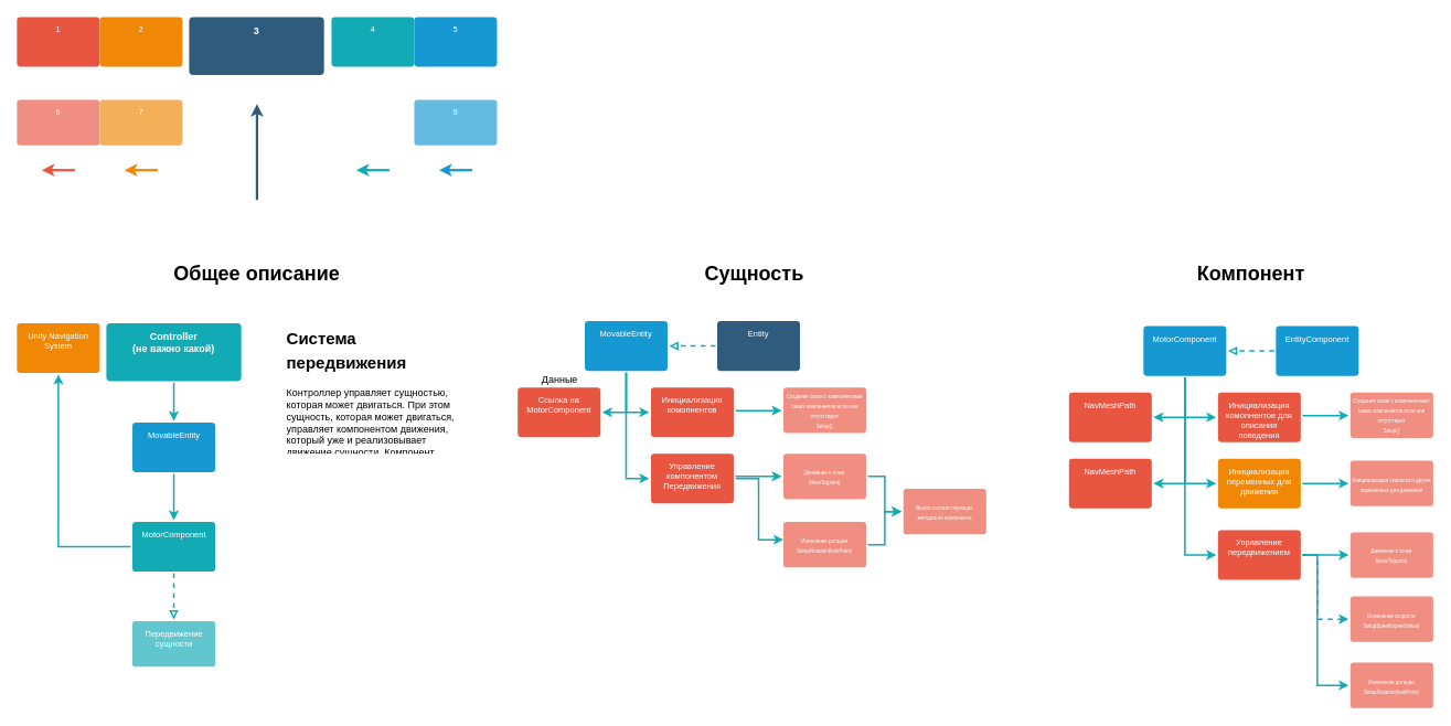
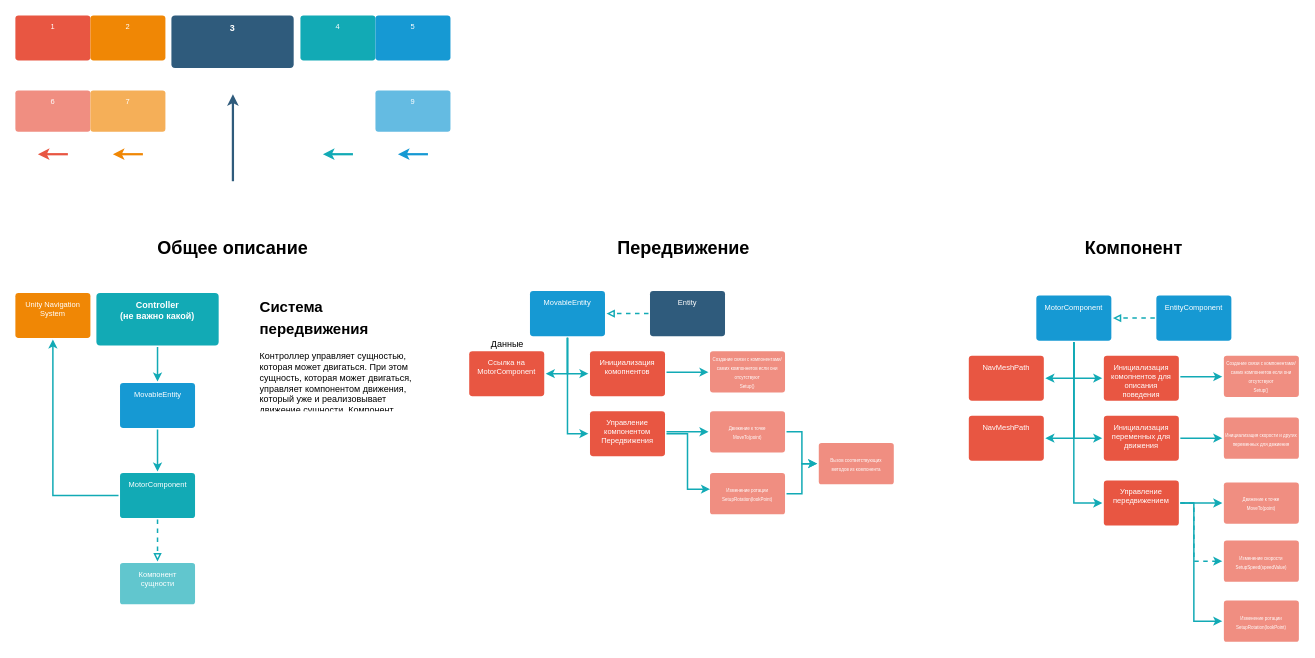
- <mxCell id="41" value="&lt;h1&gt;Сущность&lt;/h1&gt;" style="text;html=1;strokeColor=none;fillColor=none;spacing=5;spacingTop=-20;whiteSpace=wrap;overflow=hidden;rounded=0;align=center;" parent="1" vertex="1"><mxGeometry x="751" y="310" width="320" height="70" as="geometry" /></mxCell>
+ <mxCell id="41" value="&lt;h1&gt;Передвижение&lt;/h1&gt;" style="text;html=1;strokeColor=none;fillColor=none;spacing=5;spacingTop=-20;whiteSpace=wrap;overflow=hidden;rounded=0;align=center;" parent="1" vertex="1"><mxGeometry x="751" y="310" width="320" height="70" as="geometry" /></mxCell>
- <mxCell id="67" value="Инициализация переменных для движения" style="rounded=1;whiteSpace=wrap;html=1;shadow=0;labelBackgroundColor=none;strokeColor=none;strokeWidth=3;fillColor=#f08705;fontFamily=Helvetica;fontSize=10;fontColor=#FFFFFF;align=center;spacing=5;fontStyle=0;arcSize=7;perimeterSpacing=2;verticalAlign=top;" parent="1" vertex="1"><mxGeometry x="1471" y="553.5" width="100" height="60" as="geometry" /></mxCell>
+ <mxCell id="67" value="Инициализация переменных для движения" style="rounded=1;whiteSpace=wrap;html=1;shadow=0;labelBackgroundColor=none;strokeColor=none;strokeWidth=3;fillColor=#E85642;fontFamily=Helvetica;fontSize=10;fontColor=#FFFFFF;align=center;spacing=5;fontStyle=0;arcSize=7;perimeterSpacing=2;verticalAlign=top;" parent="1" vertex="1"><mxGeometry x="1471" y="553.5" width="100" height="60" as="geometry" /></mxCell>
- <mxCell id="9" value="Передвижение сущности" style="rounded=1;whiteSpace=wrap;html=1;shadow=0;labelBackgroundColor=none;strokeColor=none;strokeWidth=3;fillColor=#61C6CE;fontFamily=Helvetica;fontSize=10;fontColor=#FFFFFF;align=center;spacing=5;fontStyle=0;arcSize=7;perimeterSpacing=2;verticalAlign=top;" parent="1" vertex="1"><mxGeometry x="159.5" y="750" width="100" height="55" as="geometry" /></mxCell>
+ <mxCell id="9" value="Компонент сущности" style="rounded=1;whiteSpace=wrap;html=1;shadow=0;labelBackgroundColor=none;strokeColor=none;strokeWidth=3;fillColor=#61C6CE;fontFamily=Helvetica;fontSize=10;fontColor=#FFFFFF;align=center;spacing=5;fontStyle=0;arcSize=7;perimeterSpacing=2;verticalAlign=top;" parent="1" vertex="1"><mxGeometry x="159.5" y="750" width="100" height="55" as="geometry" /></mxCell>
